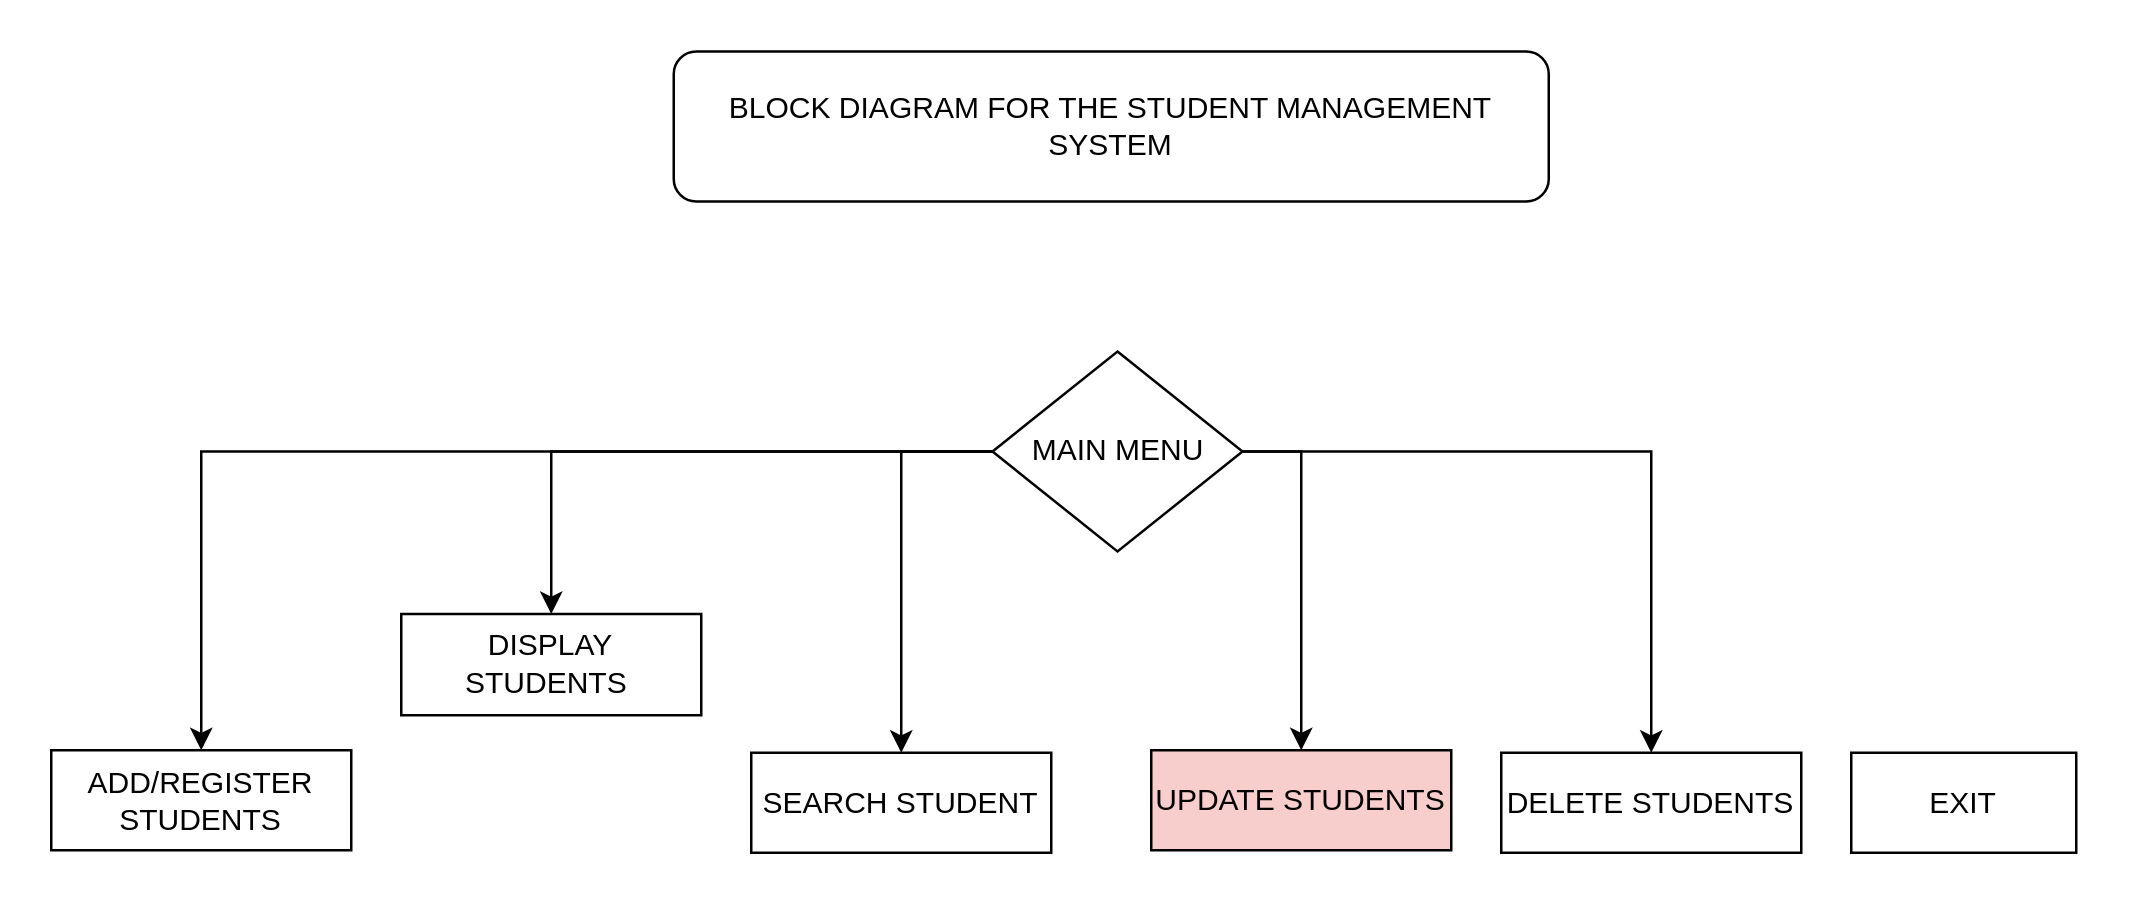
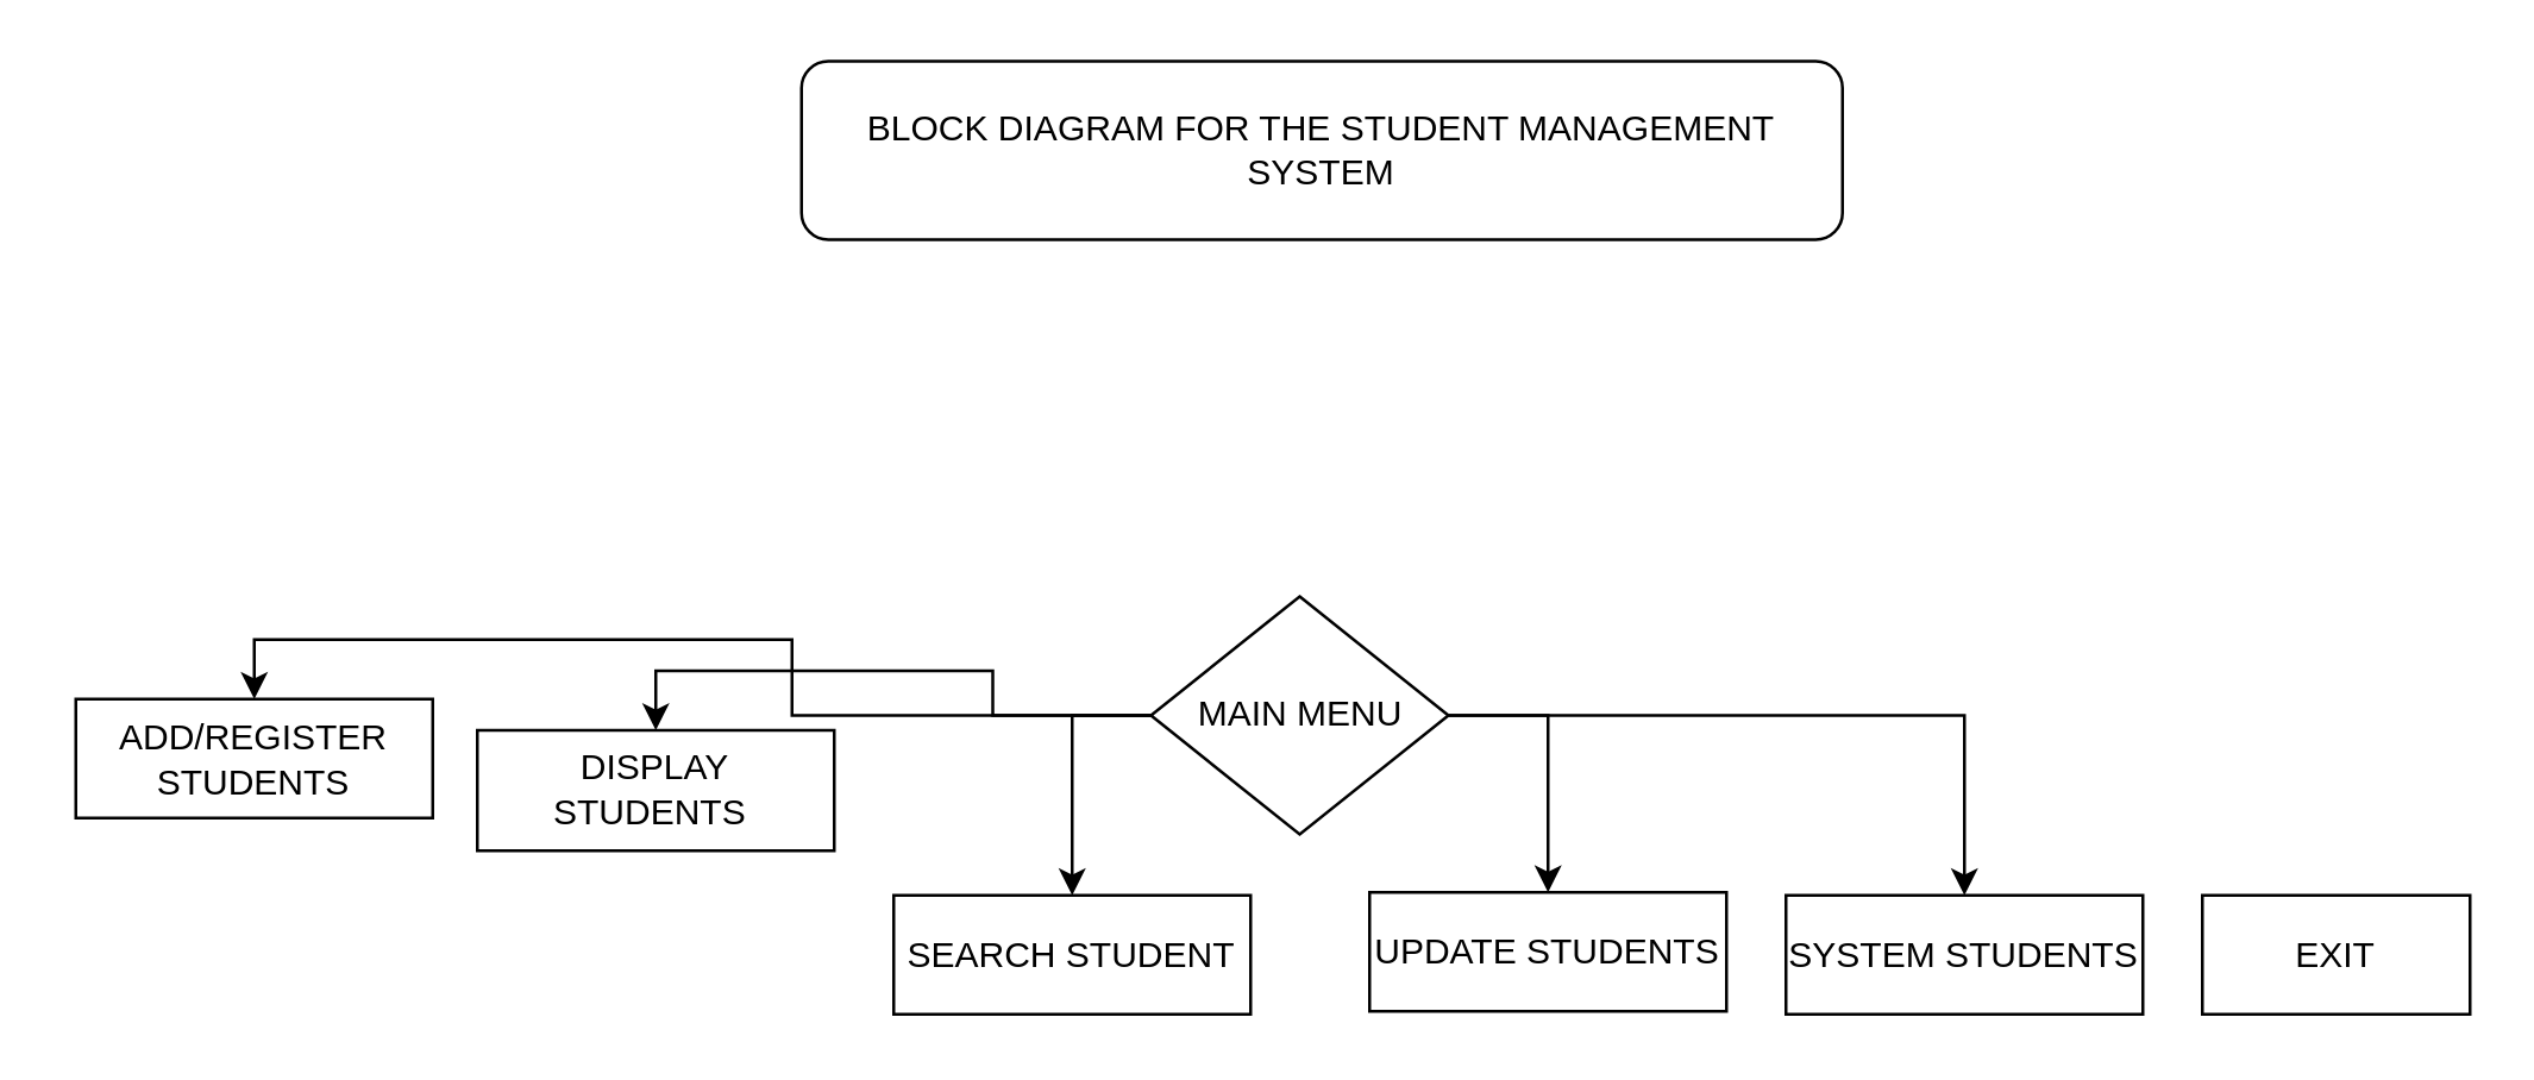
- <mxCell id="14" value="MAIN MENU" style="rhombus;whiteSpace=wrap;html=1;" vertex="1" parent="1"><mxGeometry x="396.5" y="140" width="100" height="80" as="geometry" /></mxCell>
+ <mxCell id="14" value="MAIN MENU" style="rhombus;whiteSpace=wrap;html=1;" vertex="1" parent="1"><mxGeometry x="386.5" y="200" width="100" height="80" as="geometry" /></mxCell>
- <mxCell id="3" value="ADD/REGISTER STUDENTS" style="rounded=0;whiteSpace=wrap;html=1;" vertex="1" parent="1"><mxGeometry x="20" y="299.5" width="120" height="40" as="geometry" /></mxCell>
+ <mxCell id="3" value="ADD/REGISTER STUDENTS" style="rounded=0;whiteSpace=wrap;html=1;" vertex="1" parent="1"><mxGeometry x="25" y="234.5" width="120" height="40" as="geometry" /></mxCell>
- <mxCell id="6" value="UPDATE STUDENTS" style="rounded=0;whiteSpace=wrap;html=1;fillColor=#f8cecc;" vertex="1" parent="1"><mxGeometry x="460" y="299.5" width="120" height="40" as="geometry" /></mxCell>
+ <mxCell id="6" value="UPDATE STUDENTS" style="rounded=0;whiteSpace=wrap;html=1;" vertex="1" parent="1"><mxGeometry x="460" y="299.5" width="120" height="40" as="geometry" /></mxCell>
- <mxCell id="7" value="DELETE STUDENTS" style="rounded=0;whiteSpace=wrap;html=1;" vertex="1" parent="1"><mxGeometry x="600" y="300.5" width="120" height="40" as="geometry" /></mxCell>
+ <mxCell id="7" value="SYSTEM STUDENTS" style="rounded=0;whiteSpace=wrap;html=1;" vertex="1" parent="1"><mxGeometry x="600" y="300.5" width="120" height="40" as="geometry" /></mxCell>
